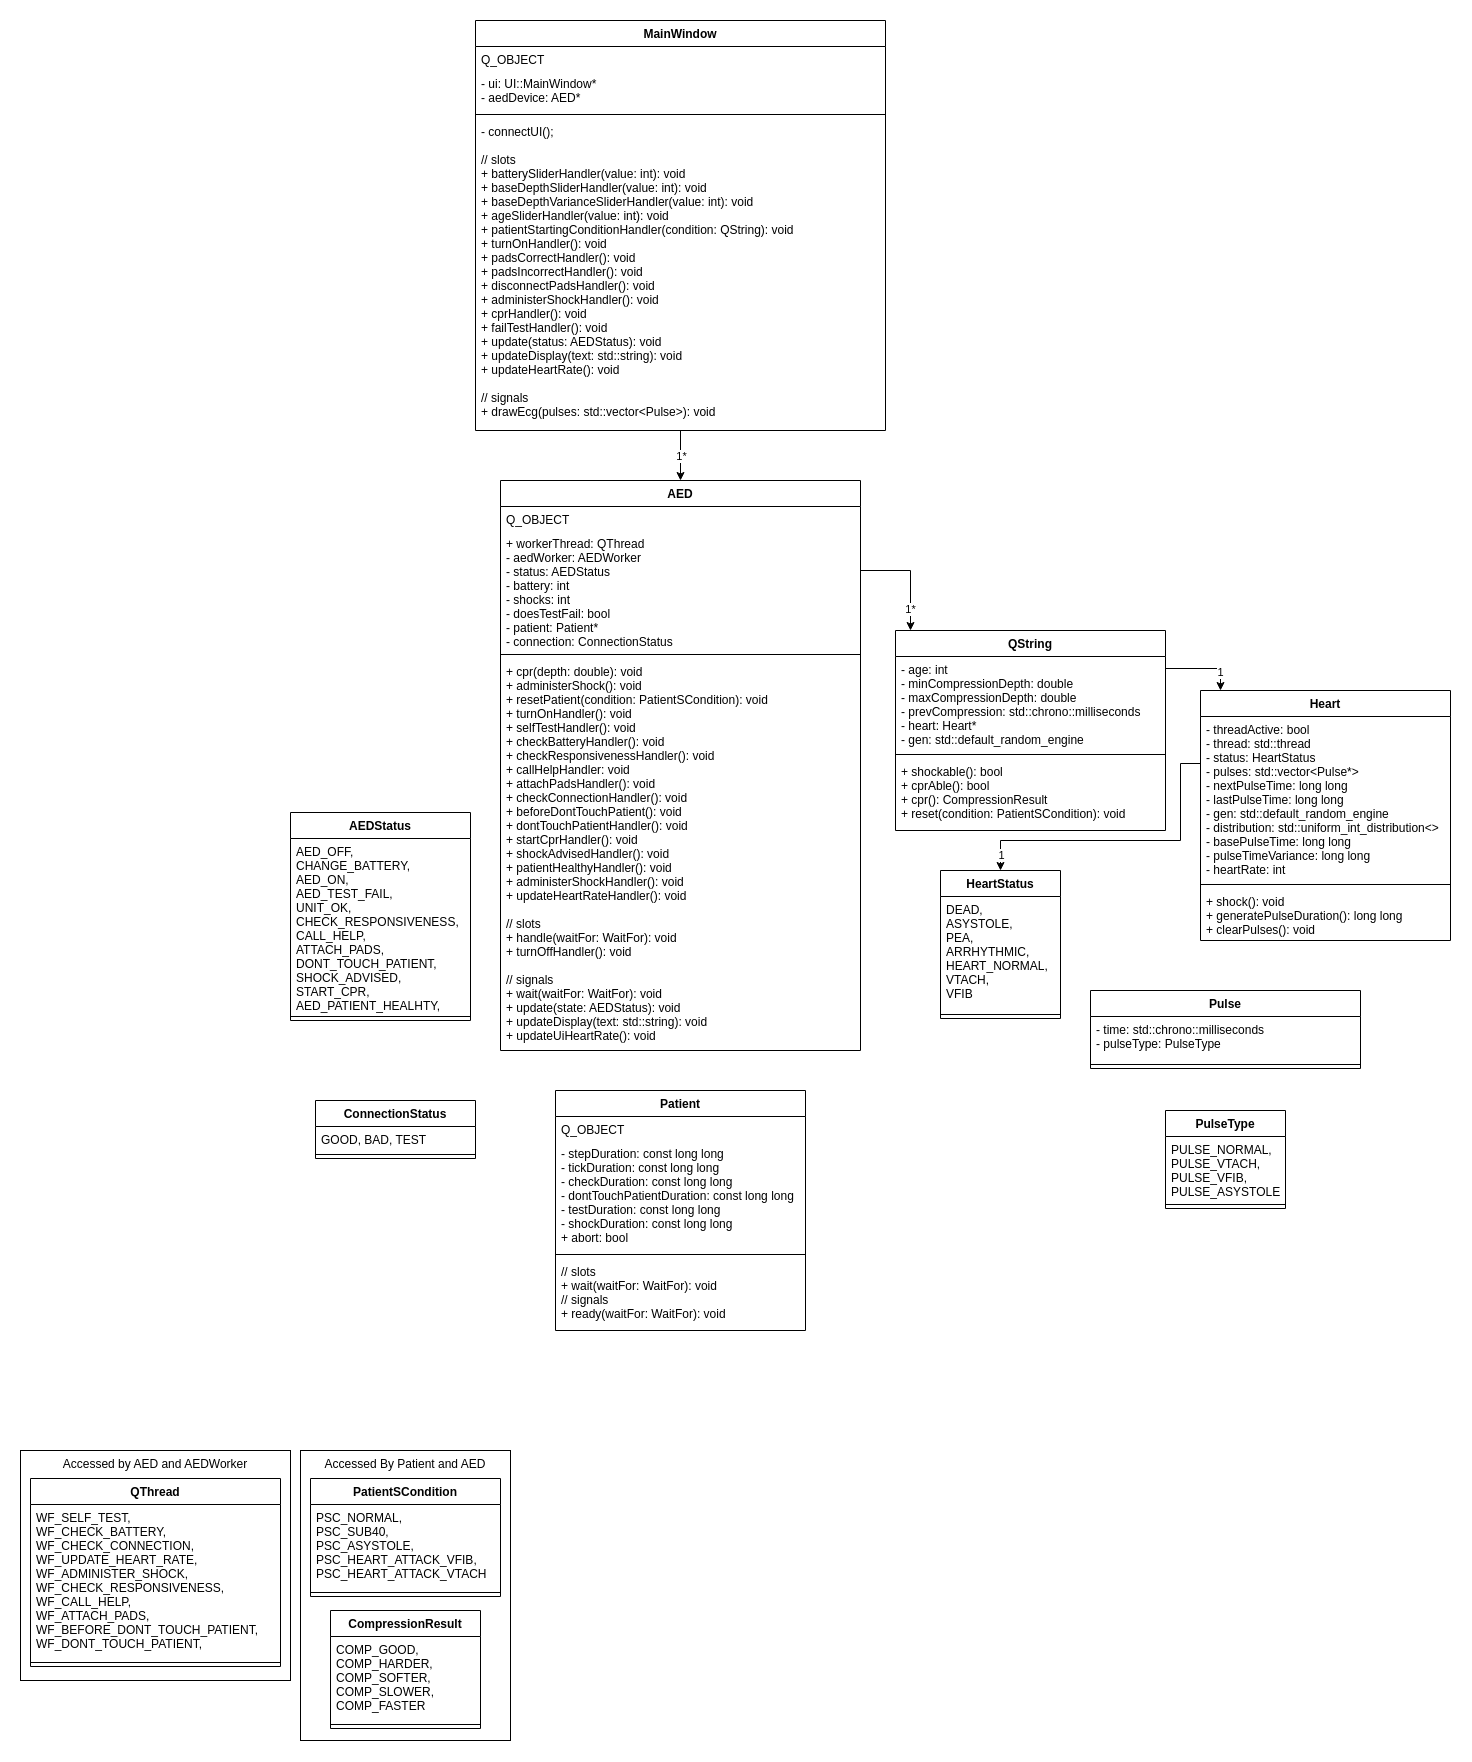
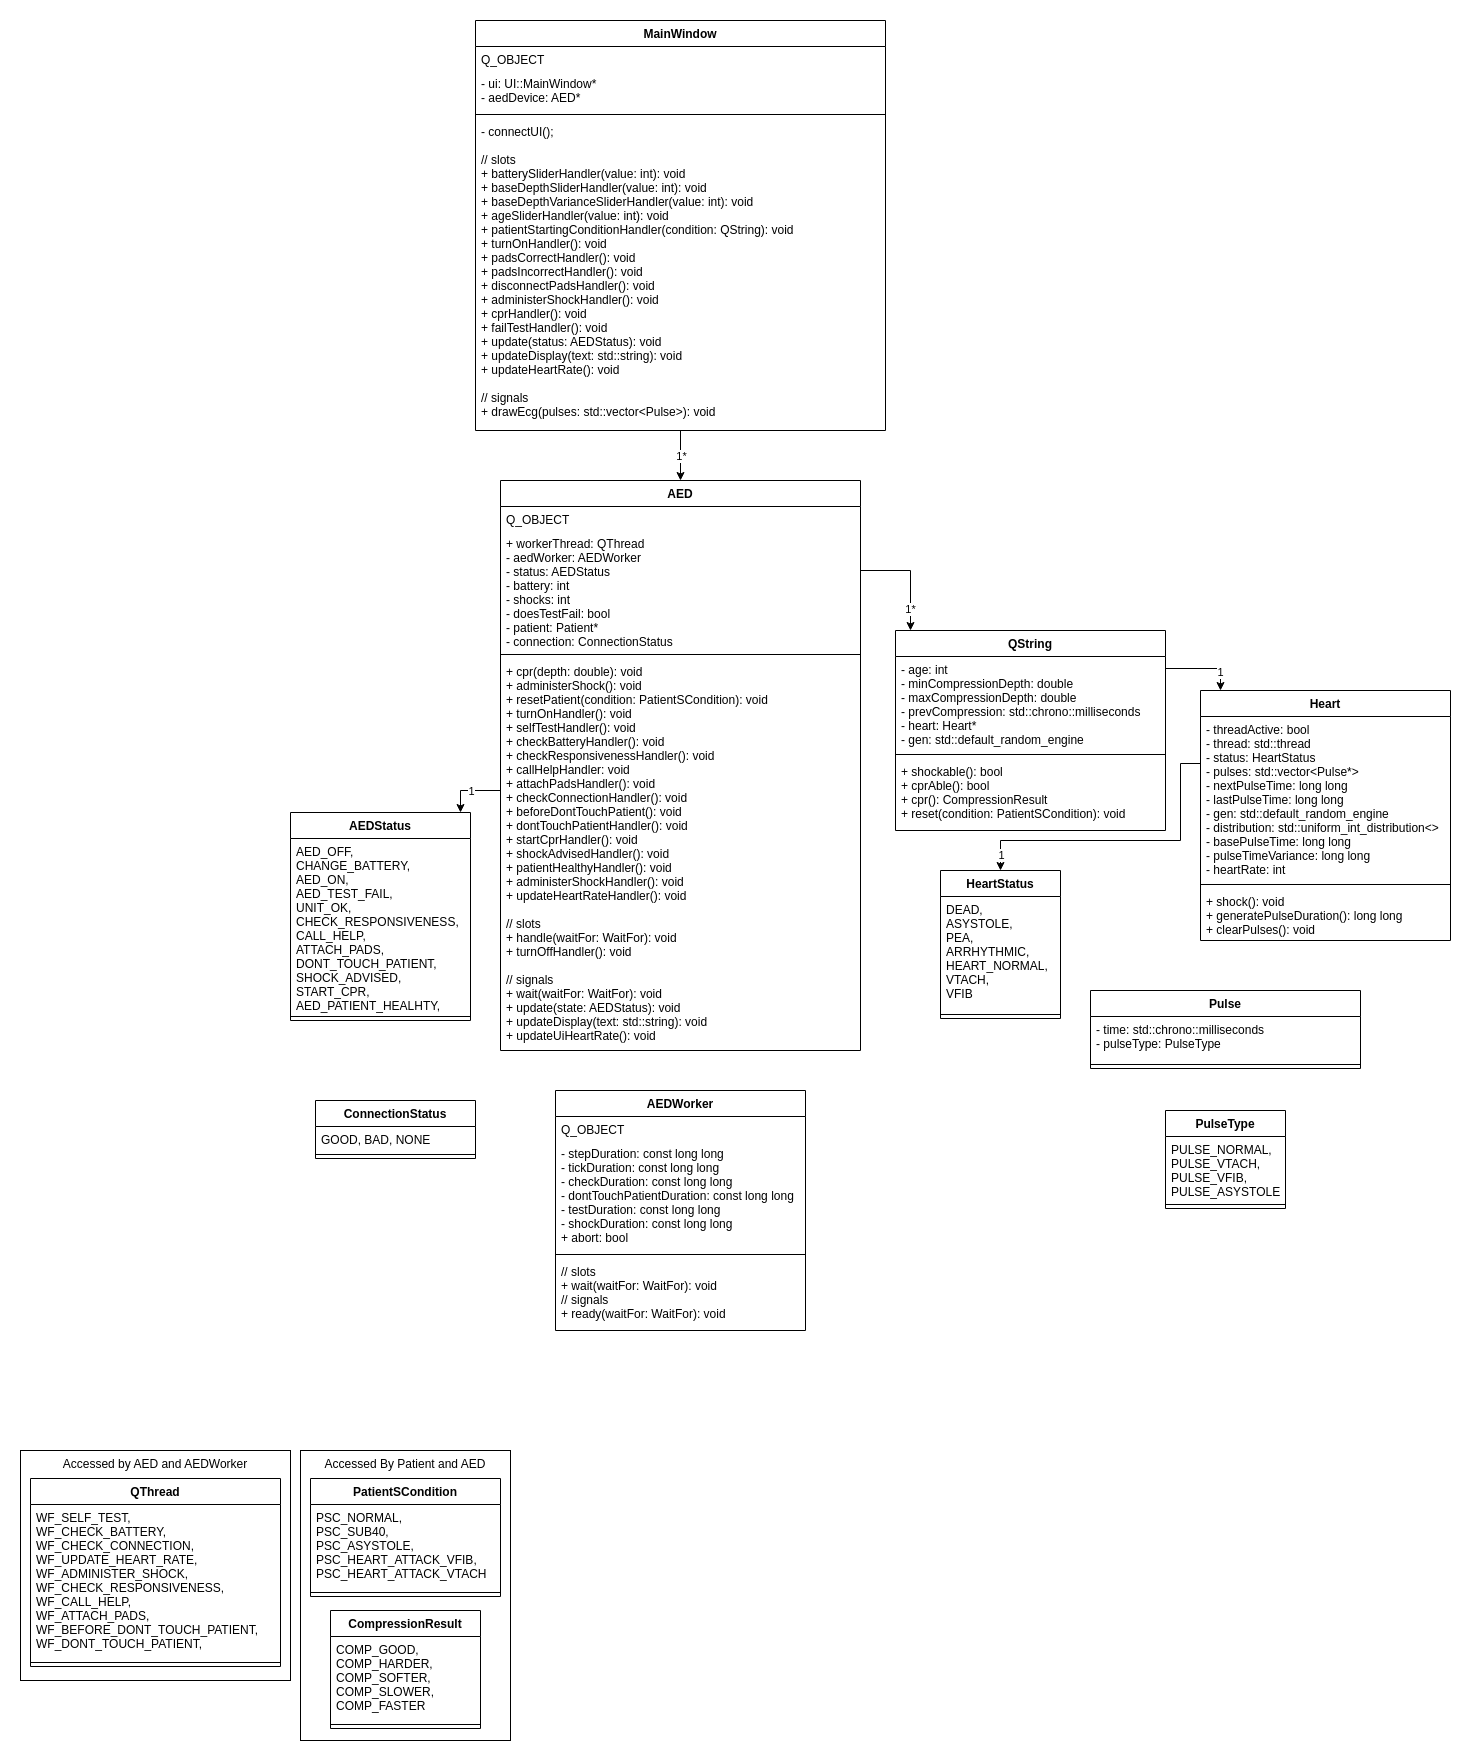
+ <mxCell id="6" style="edgeStyle=orthogonalEdgeStyle;rounded=0;orthogonalLoop=1;jettySize=auto;html=1;" parent="1" source="8" target="13" edge="1"><mxGeometry relative="1" as="geometry"><Array as="points"><mxPoint x="460" y="790" /></Array></mxGeometry></mxCell>
+ <mxCell id="7" value="1" style="edgeLabel;html=1;align=center;verticalAlign=middle;resizable=0;points=[];" parent="6" vertex="1" connectable="0"><mxGeometry x="0.674" y="3" relative="1" as="geometry"><mxPoint x="7" y="-12" as="offset" /></mxGeometry></mxCell>
- <mxCell id="47" value="Patient" style="swimlane;fontStyle=1;align=center;verticalAlign=top;childLayout=stackLayout;horizontal=1;startSize=26;horizontalStack=0;resizeParent=1;resizeParentMax=0;resizeLast=0;collapsible=1;marginBottom=0;" parent="1" vertex="1"><mxGeometry x="555" y="1090" width="250" height="240" as="geometry" /></mxCell>
+ <mxCell id="47" value="AEDWorker" style="swimlane;fontStyle=1;align=center;verticalAlign=top;childLayout=stackLayout;horizontal=1;startSize=26;horizontalStack=0;resizeParent=1;resizeParentMax=0;resizeLast=0;collapsible=1;marginBottom=0;" parent="1" vertex="1"><mxGeometry x="555" y="1090" width="250" height="240" as="geometry" /></mxCell>
- <mxCell id="42" value="GOOD, BAD, TEST" style="text;align=left;verticalAlign=top;spacingLeft=4;spacingRight=4;overflow=hidden;rotatable=0;points=[[0,0.5],[1,0.5]];portConstraint=eastwest;" parent="41" vertex="1"><mxGeometry y="26" width="160" height="24" as="geometry" /></mxCell>
+ <mxCell id="42" value="GOOD, BAD, NONE" style="text;align=left;verticalAlign=top;spacingLeft=4;spacingRight=4;overflow=hidden;rotatable=0;points=[[0,0.5],[1,0.5]];portConstraint=eastwest;" parent="41" vertex="1"><mxGeometry y="26" width="160" height="24" as="geometry" /></mxCell>
